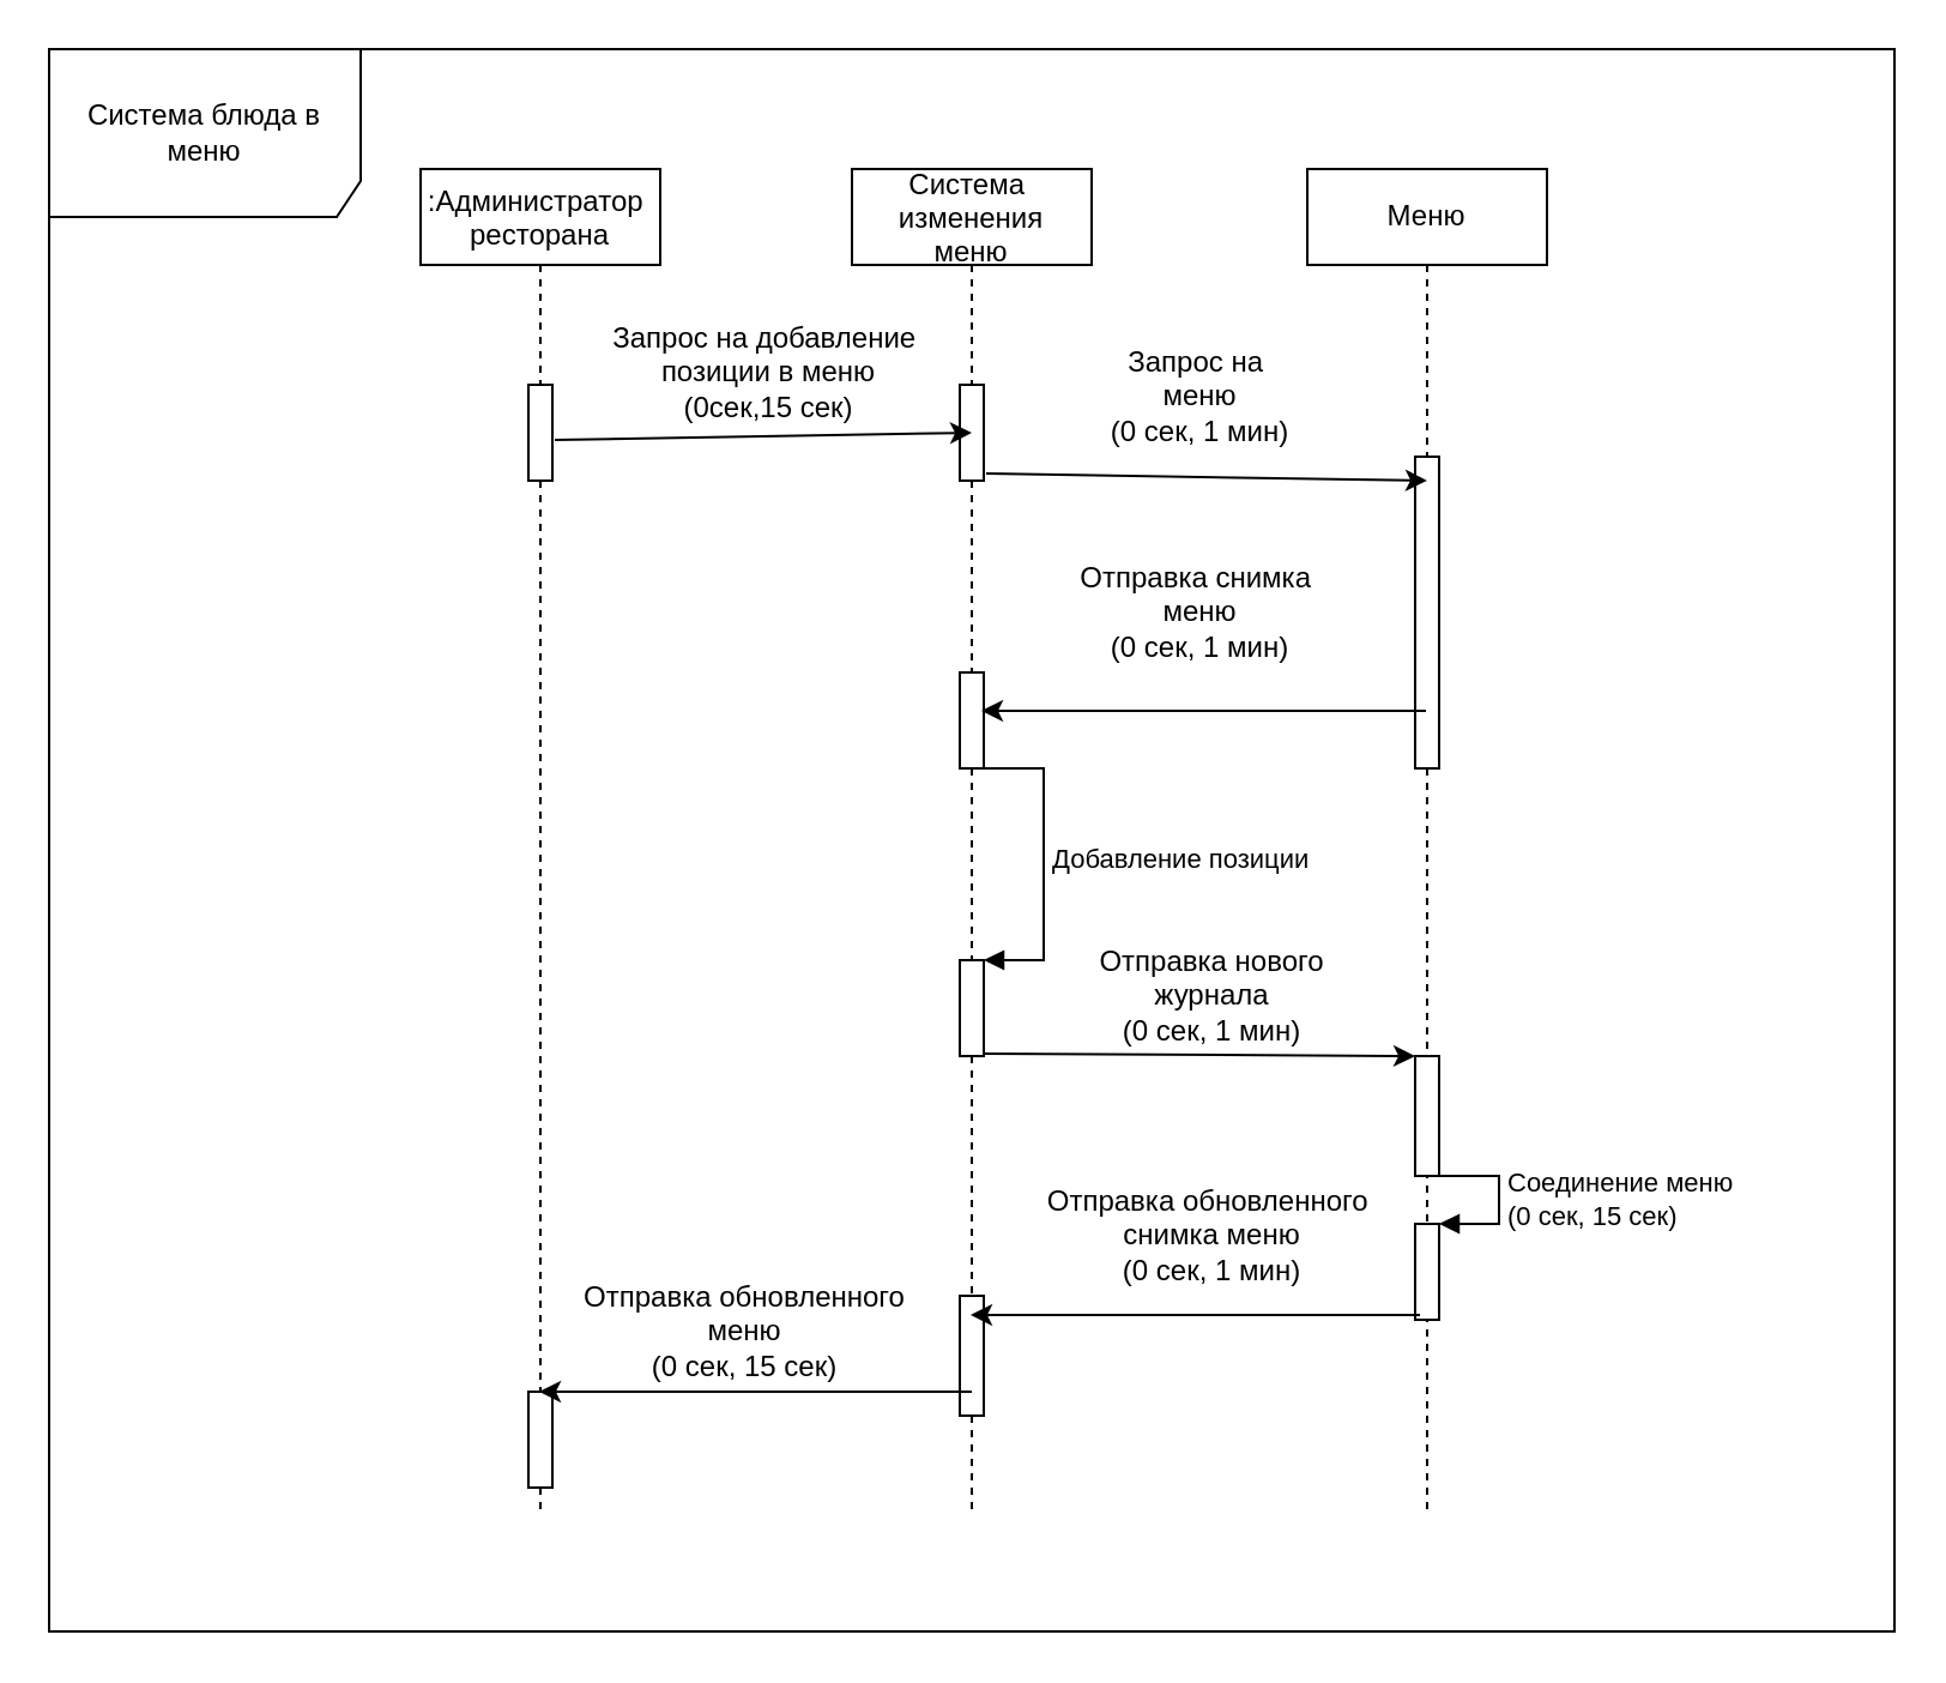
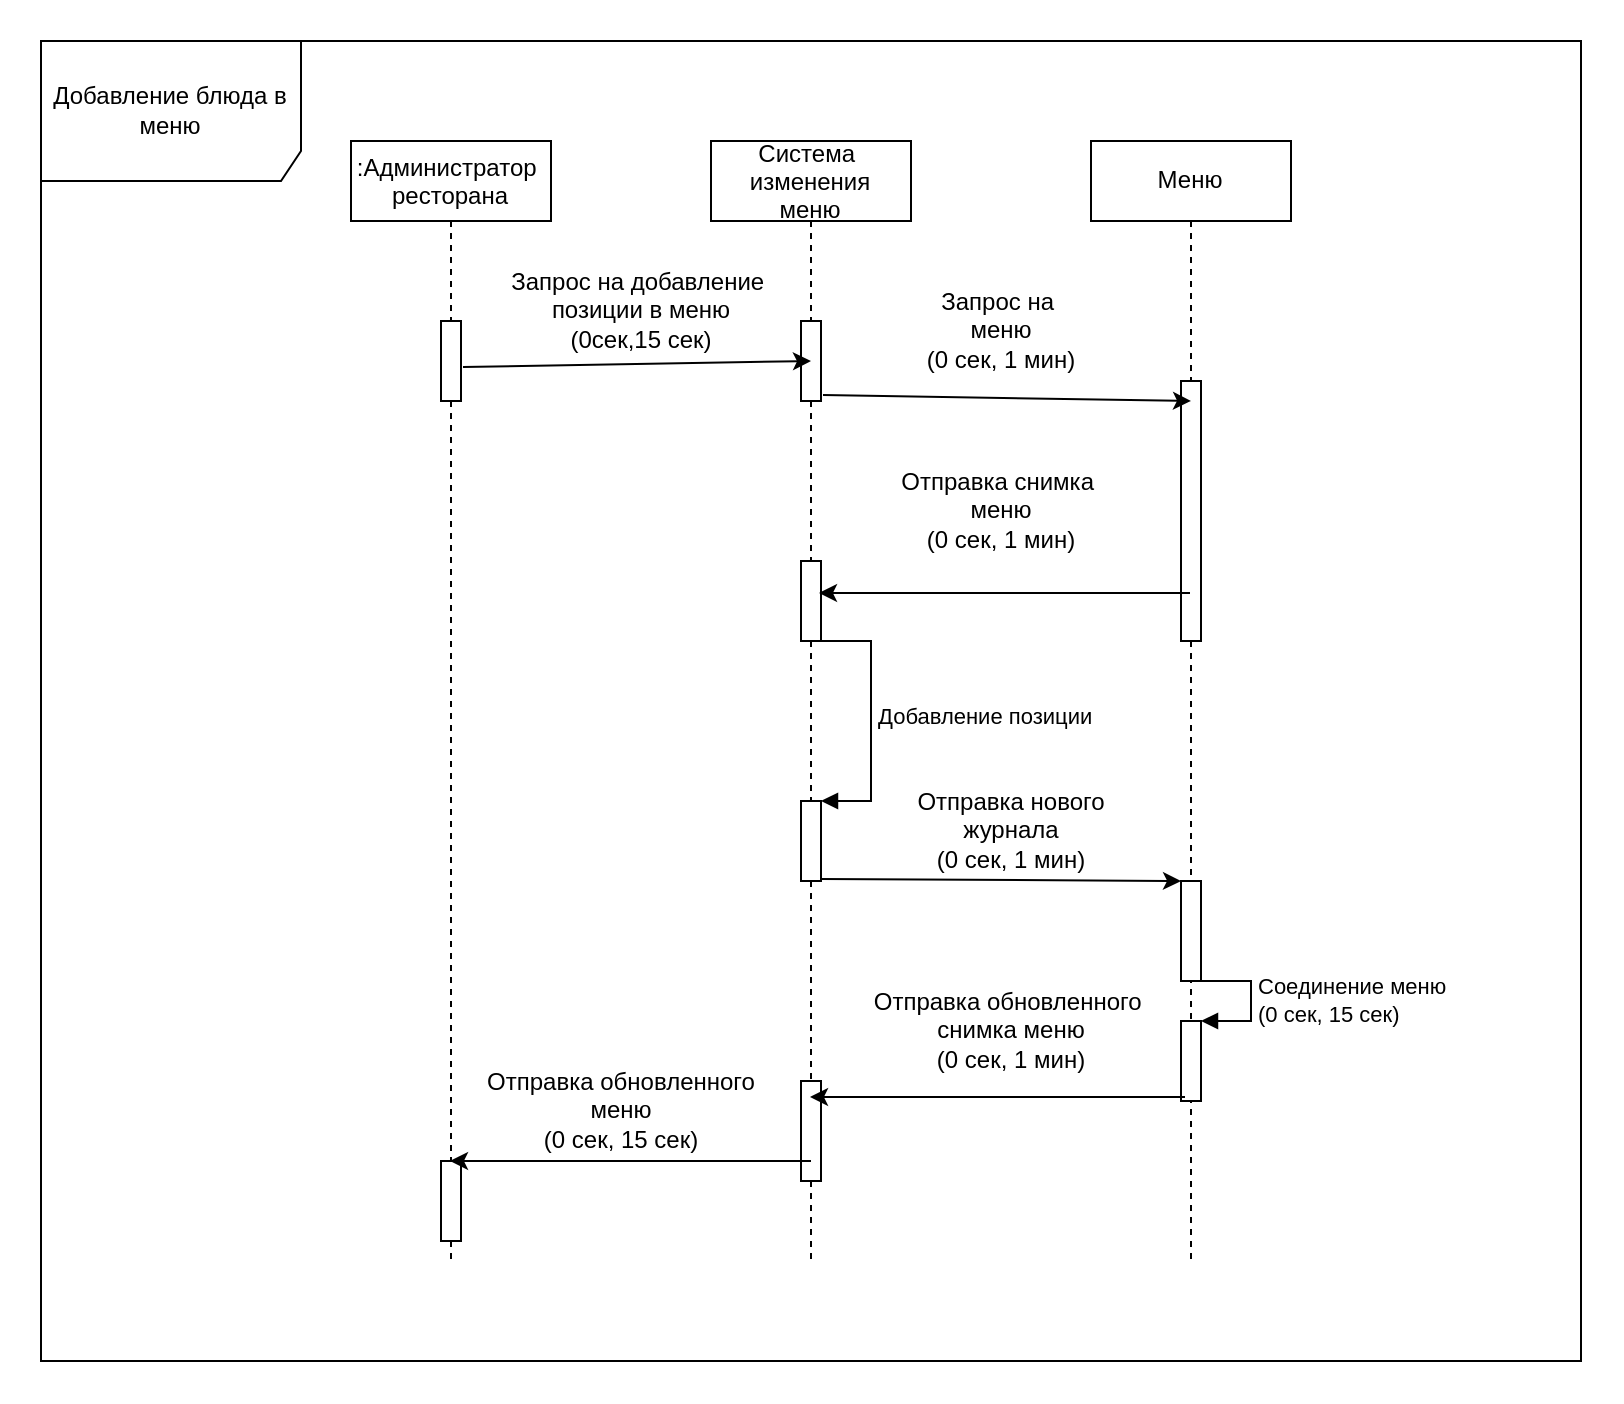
- <mxCell id="28" value="Система блюда в меню" style="shape=umlFrame;whiteSpace=wrap;html=1;width=130;height=70;" vertex="1" parent="1"><mxGeometry x="20" y="20" width="770" height="660" as="geometry" /></mxCell>
+ <mxCell id="28" value="Добавление блюда в меню" style="shape=umlFrame;whiteSpace=wrap;html=1;width=130;height=70;" vertex="1" parent="1"><mxGeometry x="20" y="20" width="770" height="660" as="geometry" /></mxCell>
